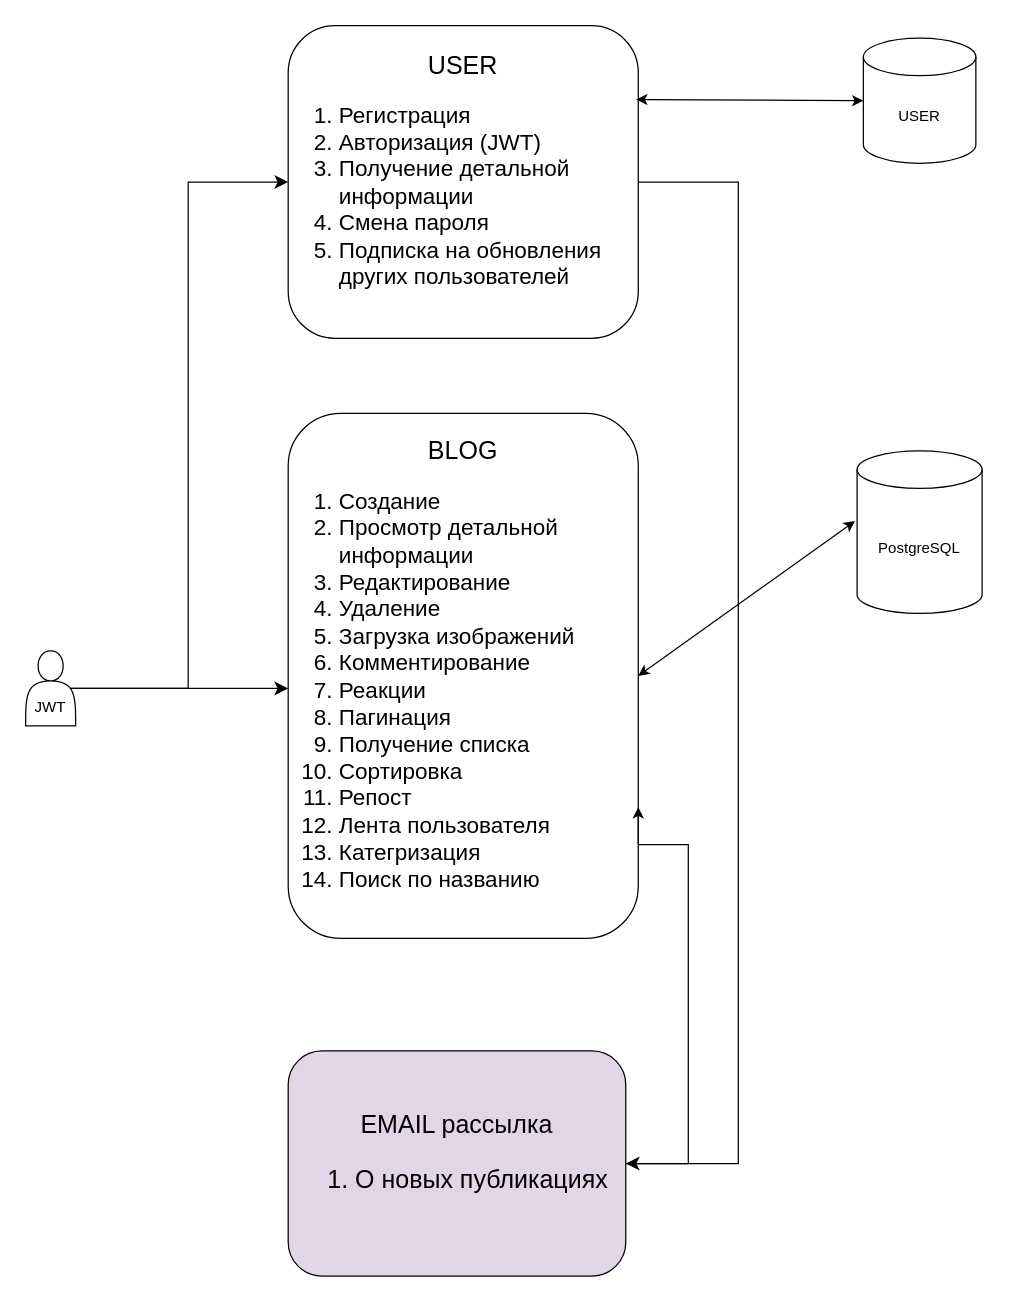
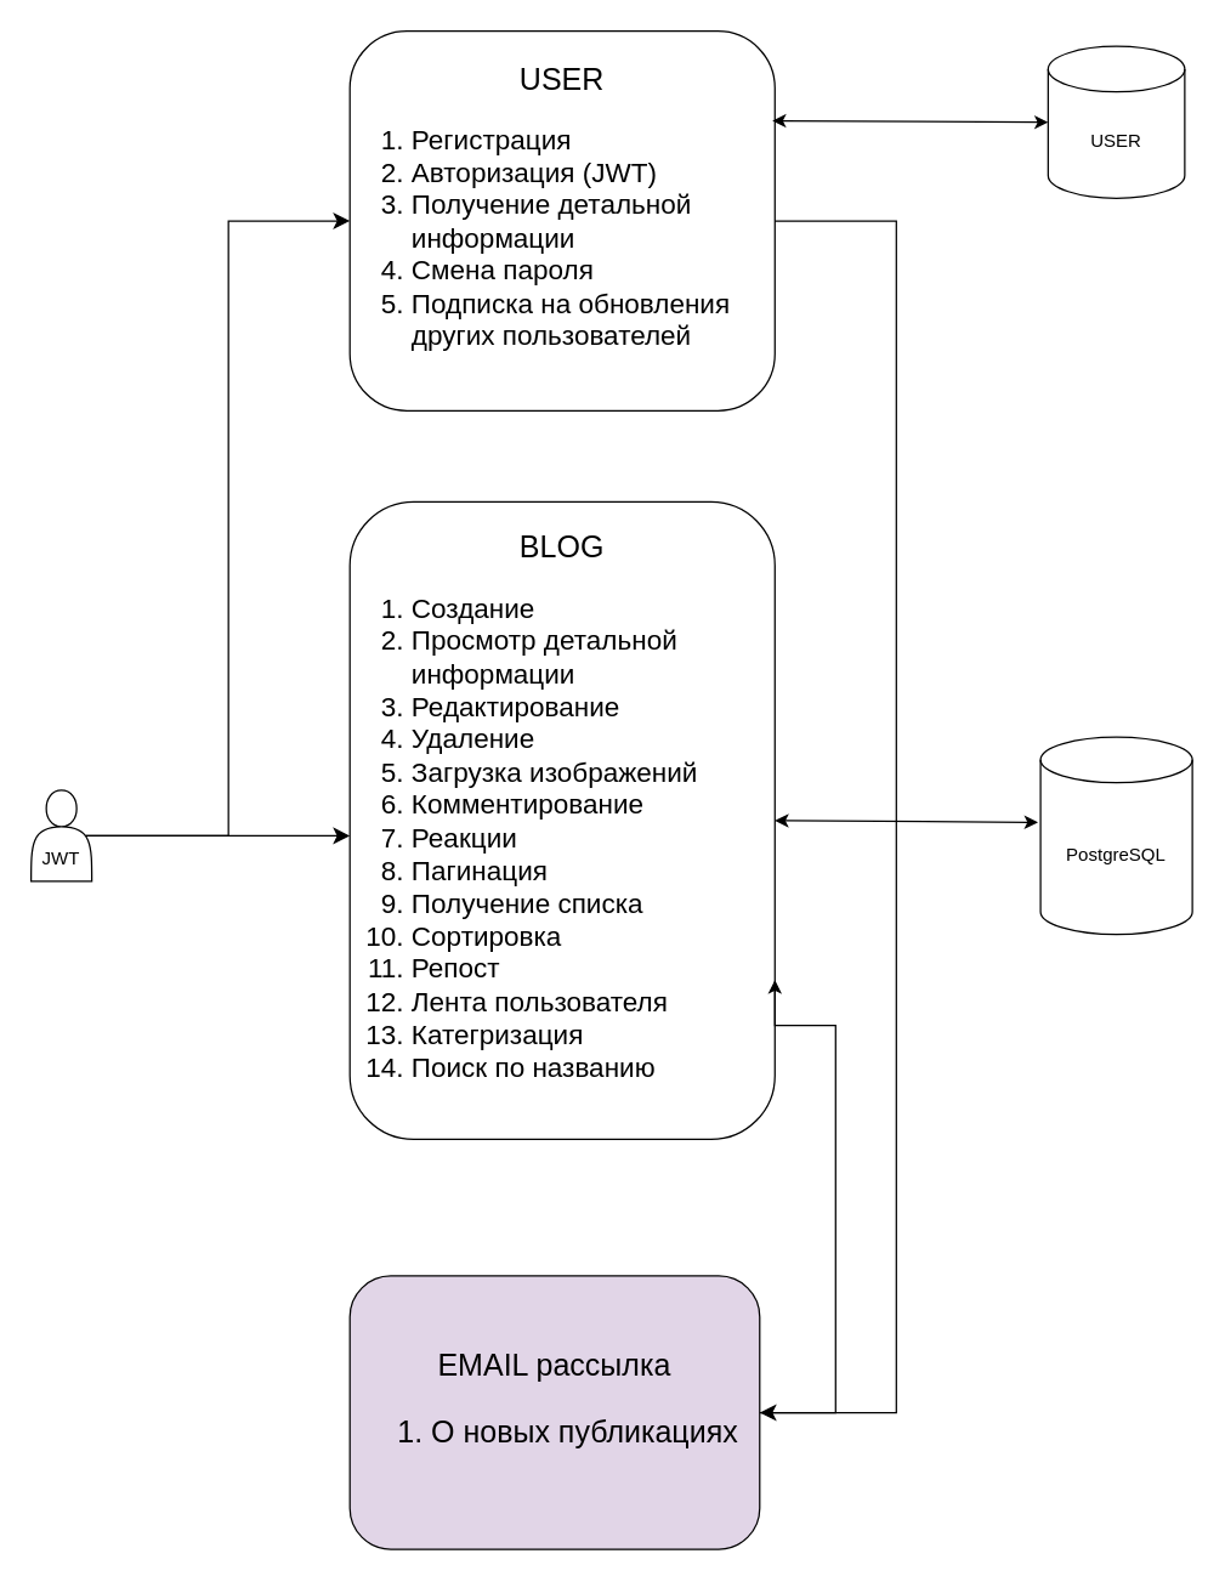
- <mxCell id="12" value="PostgreSQL" style="shape=cylinder3;whiteSpace=wrap;html=1;boundedLbl=1;backgroundOutline=1;size=15;" vertex="1" parent="1"><mxGeometry x="685" y="360" width="100" height="130" as="geometry" /></mxCell>
+ <mxCell id="12" value="PostgreSQL" style="shape=cylinder3;whiteSpace=wrap;html=1;boundedLbl=1;backgroundOutline=1;size=15;" vertex="1" parent="1"><mxGeometry x="685" y="485" width="100" height="130" as="geometry" /></mxCell>
